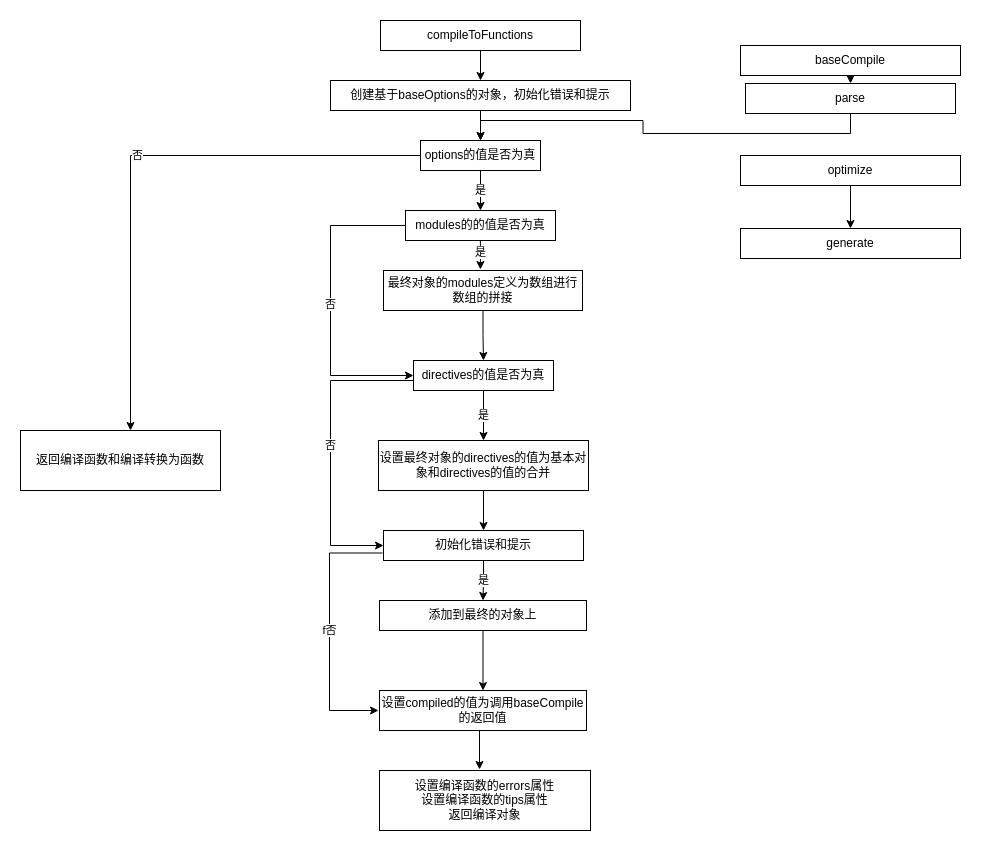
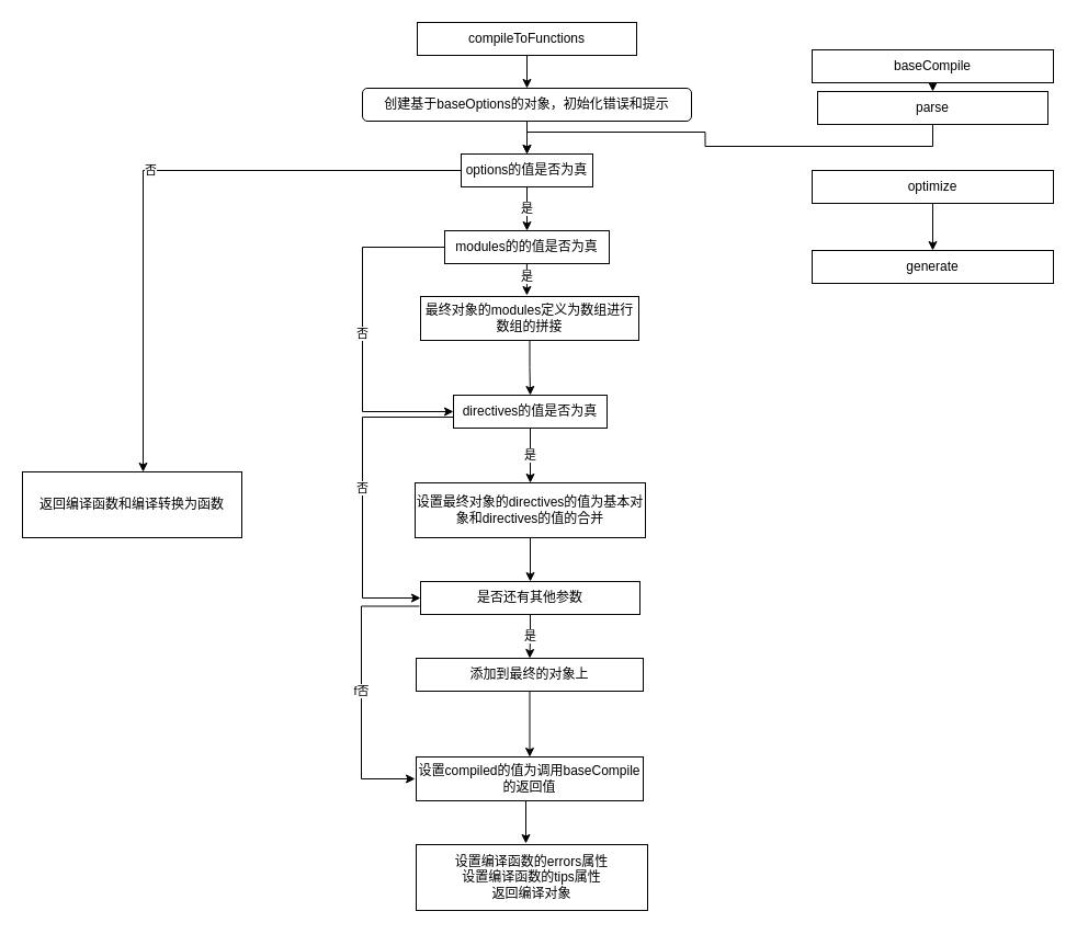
- <mxCell id="5" value="创建基于baseOptions的对象，初始化错误和提示" style="rounded=0;whiteSpace=wrap;html=1;" vertex="1" parent="1"><mxGeometry x="330" y="80" width="300" height="30" as="geometry" /></mxCell>
+ <mxCell id="5" value="创建基于baseOptions的对象，初始化错误和提示" style="whiteSpace=wrap;html=1;rounded=1;" vertex="1" parent="1"><mxGeometry x="330" y="80" width="300" height="30" as="geometry" /></mxCell>
- <mxCell id="21" value="初始化错误和提示" style="rounded=0;whiteSpace=wrap;html=1;" vertex="1" parent="1"><mxGeometry x="383" y="530" width="200" height="30" as="geometry" /></mxCell>
+ <mxCell id="21" value="是否还有其他参数" style="rounded=0;whiteSpace=wrap;html=1;" vertex="1" parent="1"><mxGeometry x="383" y="530" width="200" height="30" as="geometry" /></mxCell>
